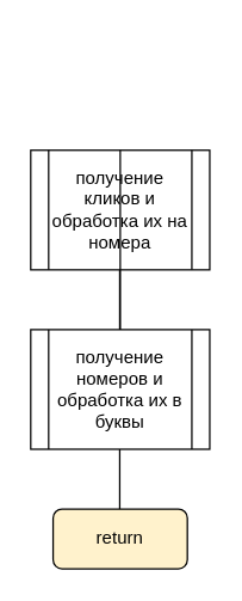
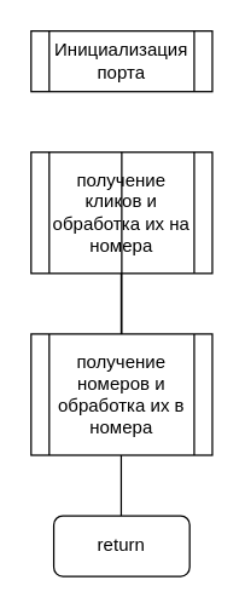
+ <mxCell id="2" value="Инициализация&lt;div&gt;порта&lt;/div&gt;" style="shape=process;whiteSpace=wrap;html=1;backgroundOutline=1;" vertex="1" parent="1"><mxGeometry x="20" y="20" width="120" height="40" as="geometry" /></mxCell>
- <mxCell id="4" value="получение номеров и обработка их в буквы" style="shape=process;whiteSpace=wrap;html=1;backgroundOutline=1;" vertex="1" parent="1"><mxGeometry x="20" y="220" width="120" height="80" as="geometry" /></mxCell>
+ <mxCell id="4" value="получение номеров и обработка их в номера" style="shape=process;whiteSpace=wrap;html=1;backgroundOutline=1;" vertex="1" parent="1"><mxGeometry x="20" y="220" width="120" height="80" as="geometry" /></mxCell>
- <mxCell id="5" value="return" style="rounded=1;whiteSpace=wrap;html=1;fillColor=#fff2cc;" vertex="1" parent="1"><mxGeometry x="35" y="340" width="90" height="40" as="geometry" /></mxCell>
+ <mxCell id="5" value="return" style="rounded=1;whiteSpace=wrap;html=1;" vertex="1" parent="1"><mxGeometry x="35" y="340" width="90" height="40" as="geometry" /></mxCell>
